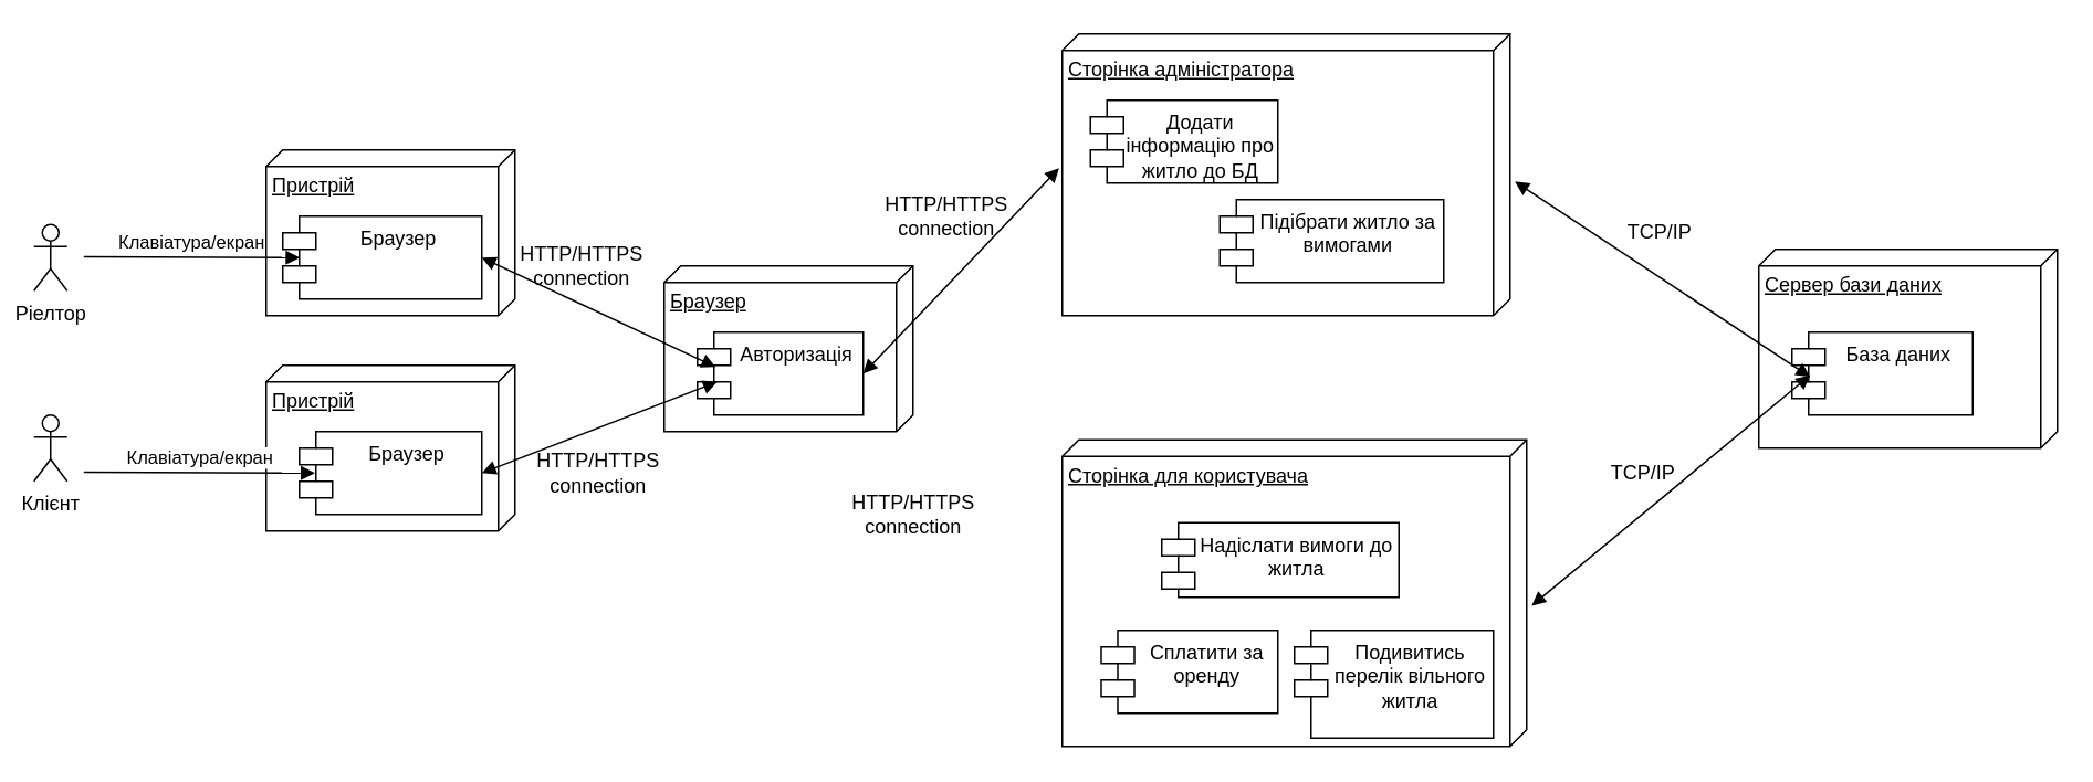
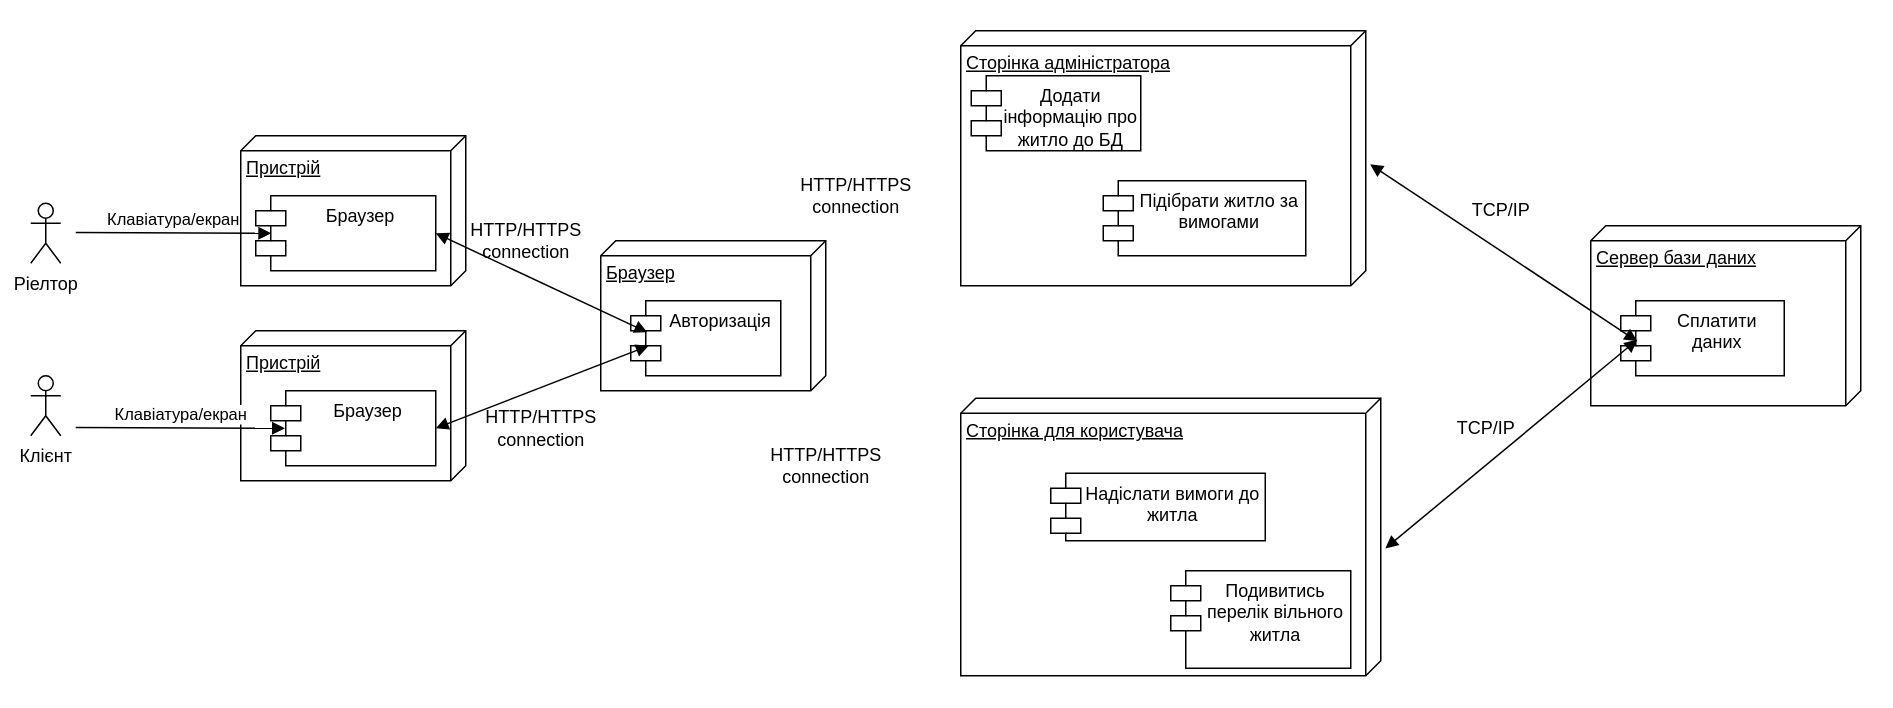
- <mxCell id="19" value="Додати інформацію про житло до БД" style="shape=module;align=left;spacingLeft=20;align=center;verticalAlign=top;whiteSpace=wrap;html=1;" vertex="1" parent="1"><mxGeometry x="657" y="60" width="113" height="50" as="geometry" /></mxCell>
+ <mxCell id="19" value="Додати інформацію про житло до БД" style="shape=module;align=left;spacingLeft=20;align=center;verticalAlign=top;whiteSpace=wrap;html=1;" vertex="1" parent="1"><mxGeometry x="647" y="50" width="113" height="50" as="geometry" /></mxCell>
- <mxCell id="18" value="" style="endArrow=block;startArrow=block;endFill=1;startFill=1;html=1;rounded=0;entryX=0.476;entryY=1.007;entryDx=0;entryDy=0;entryPerimeter=0;exitX=1;exitY=0.5;exitDx=0;exitDy=0;" edge="1" parent="1" source="11" target="17"><mxGeometry width="160" relative="1" as="geometry"><mxPoint x="444" y="145" as="sourcePoint" /><mxPoint x="586" y="90" as="targetPoint" /></mxGeometry></mxCell>
- <mxCell id="28" value="База даних" style="shape=module;align=left;spacingLeft=20;align=center;verticalAlign=top;whiteSpace=wrap;html=1;" vertex="1" parent="1"><mxGeometry x="1080" y="200" width="109" height="50" as="geometry" /></mxCell>
+ <mxCell id="28" value="Сплатити даних" style="shape=module;align=left;spacingLeft=20;align=center;verticalAlign=top;whiteSpace=wrap;html=1;" vertex="1" parent="1"><mxGeometry x="1080" y="200" width="109" height="50" as="geometry" /></mxCell>
- <mxCell id="22" value="Сплатити за оренду" style="shape=module;align=left;spacingLeft=20;align=center;verticalAlign=top;whiteSpace=wrap;html=1;" vertex="1" parent="1"><mxGeometry x="663.5" y="380" width="106.5" height="50" as="geometry" /></mxCell>
